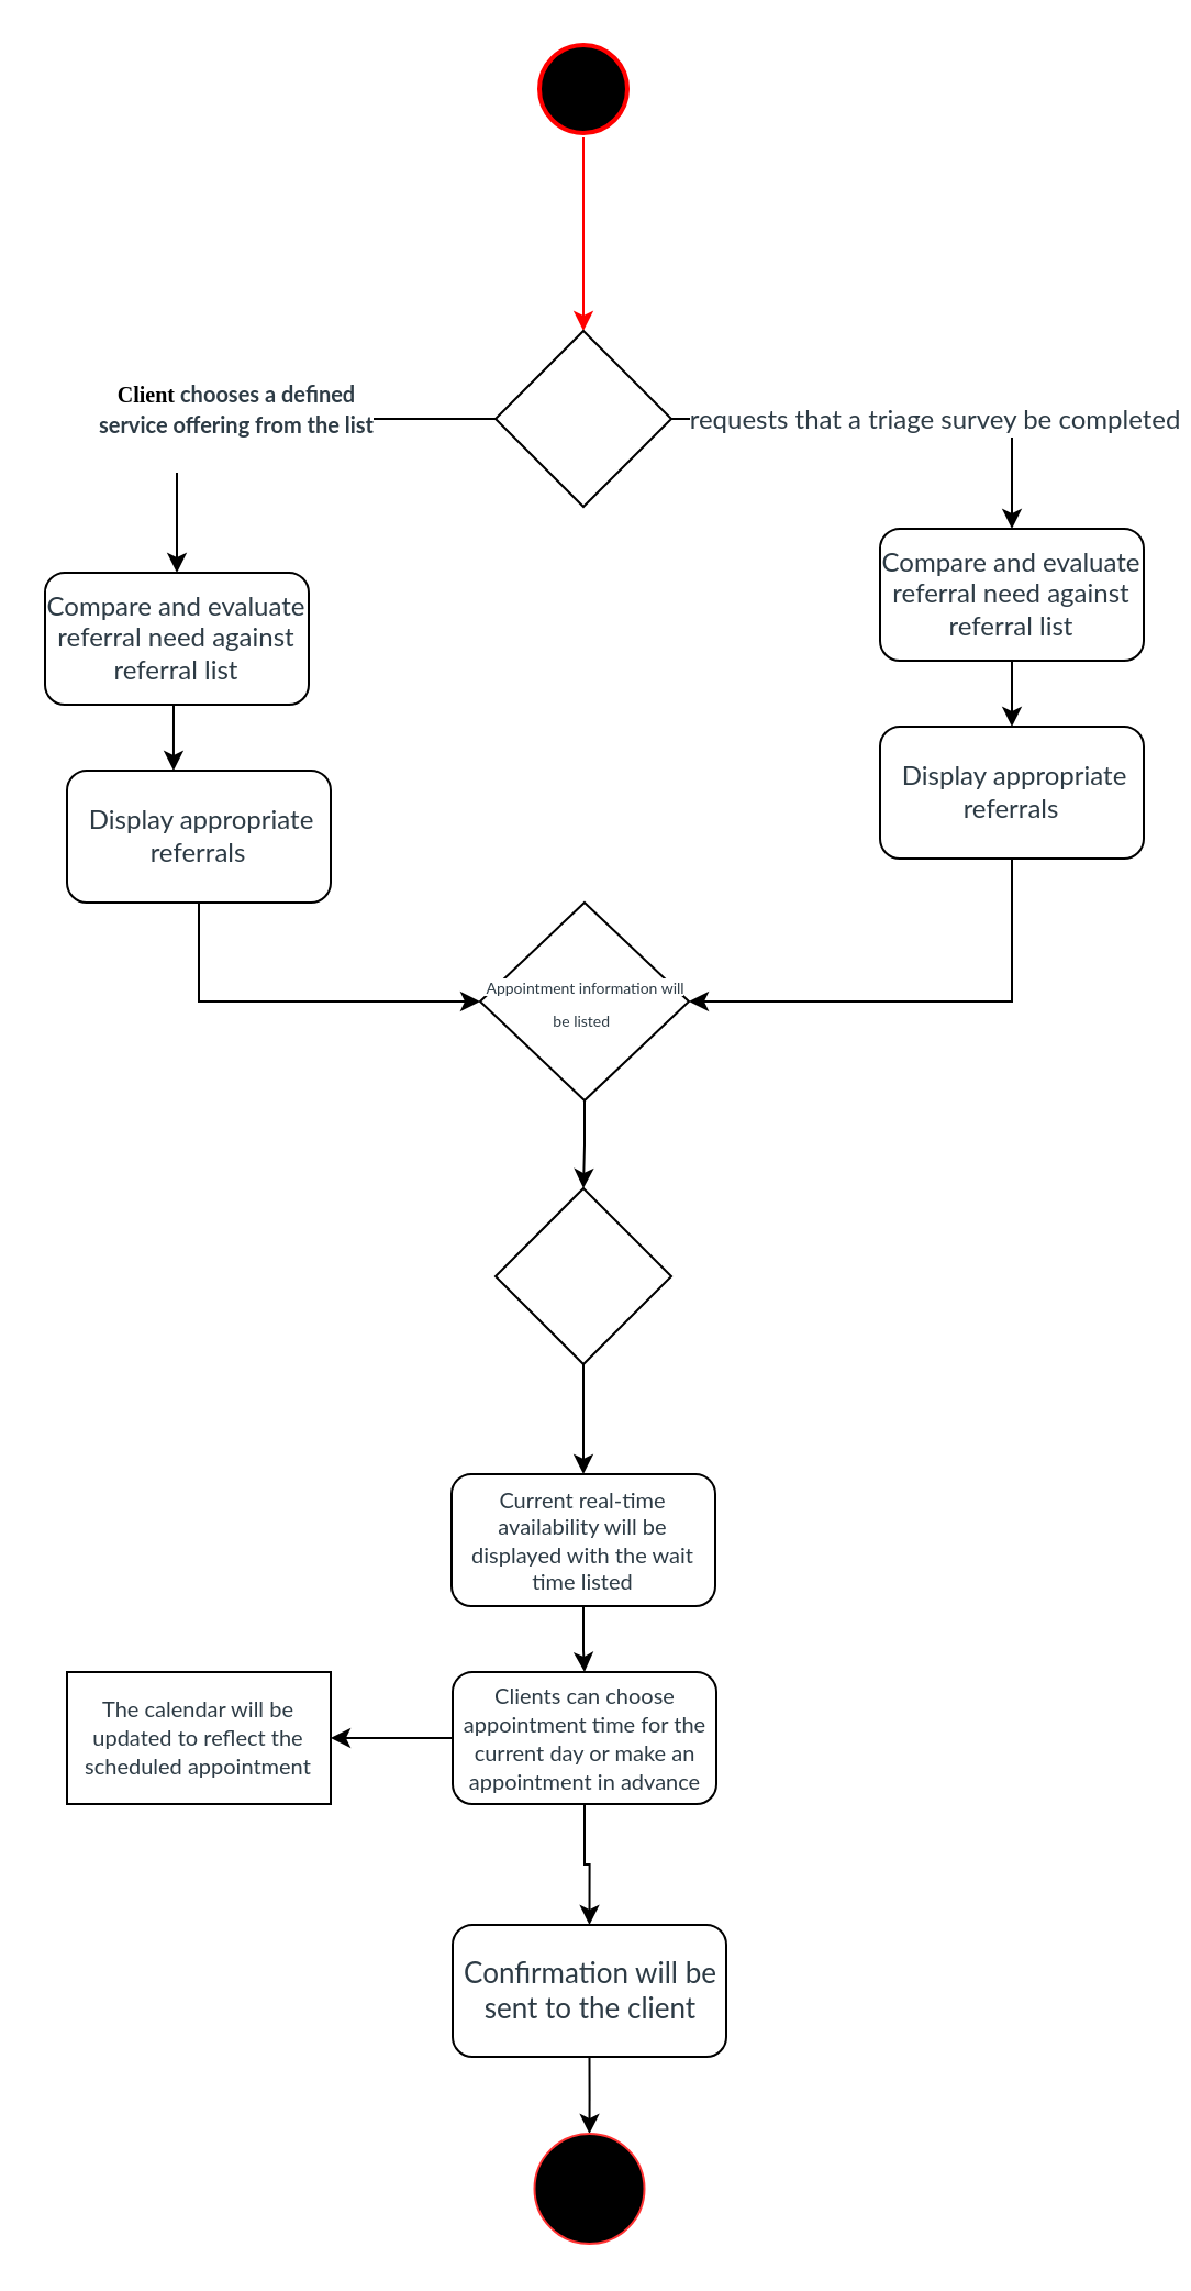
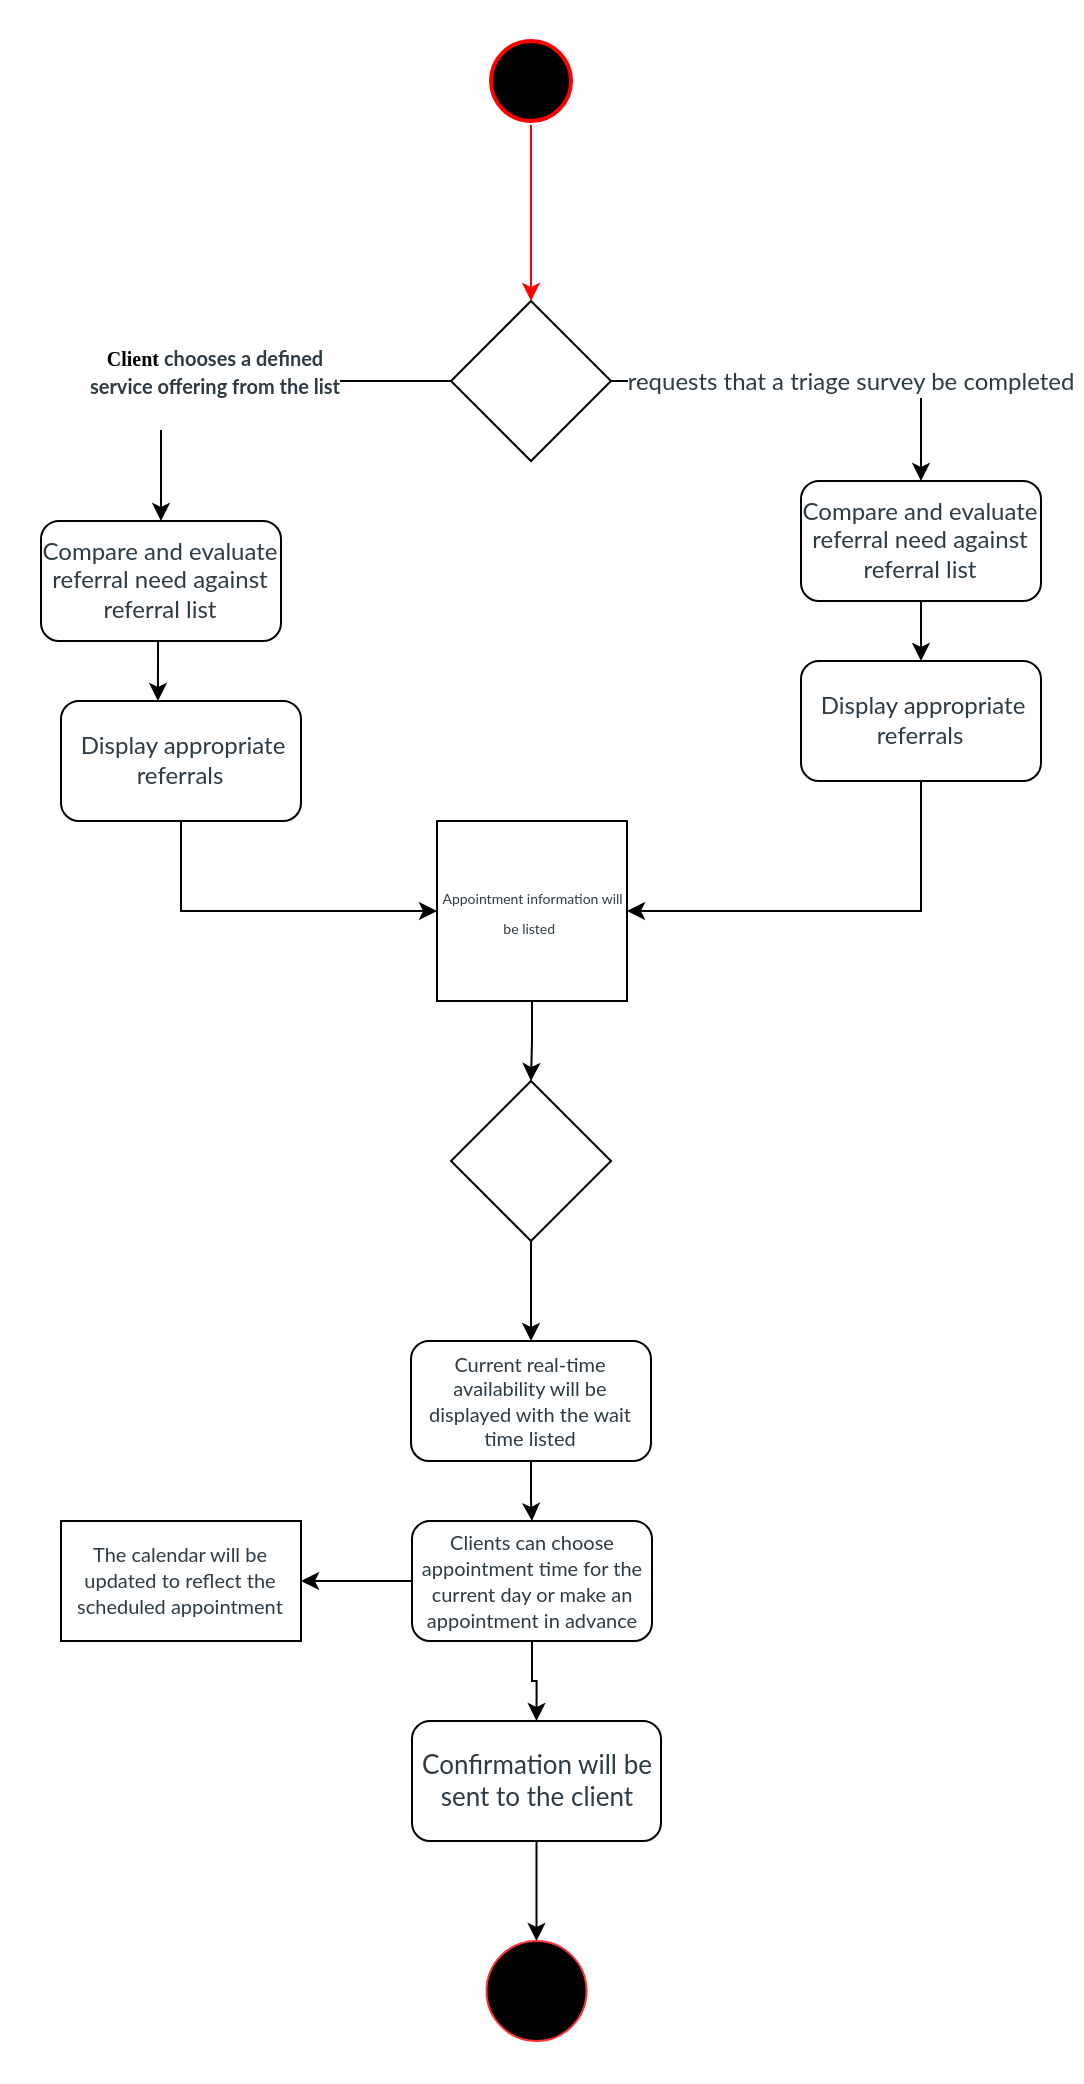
- <mxCell id="16" value="&lt;span style=&quot;color: rgb(45 , 59 , 69) ; font-family: &amp;#34;lato extended&amp;#34; , &amp;#34;lato&amp;#34; , &amp;#34;helvetica neue&amp;#34; , &amp;#34;helvetica&amp;#34; , &amp;#34;arial&amp;#34; , sans-serif ; background-color: rgb(255 , 255 , 255) ; font-size: 7px&quot;&gt;&amp;nbsp;Appointment information will be listed&amp;nbsp;&lt;/span&gt;" style="rhombus;whiteSpace=wrap;html=1;fillColor=#FFFFFF;gradientColor=none;" parent="1" vertex="1"><mxGeometry x="218" y="410" width="95" height="90" as="geometry" /></mxCell>
+ <mxCell id="16" value="&lt;span style=&quot;color: rgb(45 , 59 , 69) ; font-family: &amp;#34;lato extended&amp;#34; , &amp;#34;lato&amp;#34; , &amp;#34;helvetica neue&amp;#34; , &amp;#34;helvetica&amp;#34; , &amp;#34;arial&amp;#34; , sans-serif ; background-color: rgb(255 , 255 , 255) ; font-size: 7px&quot;&gt;&amp;nbsp;Appointment information will be listed&amp;nbsp;&lt;/span&gt;" style="whiteSpace=wrap;html=1;fillColor=#FFFFFF;gradientColor=none;rounded=0;" parent="1" vertex="1"><mxGeometry x="218" y="410" width="95" height="90" as="geometry" /></mxCell>
- <mxCell id="27" value="&lt;span style=&quot;color: rgb(45 , 59 , 69) ; font-family: &amp;#34;lato extended&amp;#34; , &amp;#34;lato&amp;#34; , &amp;#34;helvetica neue&amp;#34; , &amp;#34;helvetica&amp;#34; , &amp;#34;arial&amp;#34; , sans-serif ; font-size: 13px ; background-color: rgb(255 , 255 , 255)&quot;&gt;Confirmation will be sent to the client&lt;/span&gt;" style="rounded=1;whiteSpace=wrap;html=1;fontSize=10;" vertex="1" parent="1"><mxGeometry x="205.5" y="875" width="124.5" height="60" as="geometry" /></mxCell>
+ <mxCell id="27" value="&lt;span style=&quot;color: rgb(45 , 59 , 69) ; font-family: &amp;#34;lato extended&amp;#34; , &amp;#34;lato&amp;#34; , &amp;#34;helvetica neue&amp;#34; , &amp;#34;helvetica&amp;#34; , &amp;#34;arial&amp;#34; , sans-serif ; font-size: 13px ; background-color: rgb(255 , 255 , 255)&quot;&gt;Confirmation will be sent to the client&lt;/span&gt;" style="rounded=1;whiteSpace=wrap;html=1;fontSize=10;" vertex="1" parent="1"><mxGeometry x="205.5" y="860" width="124.5" height="60" as="geometry" /></mxCell>
